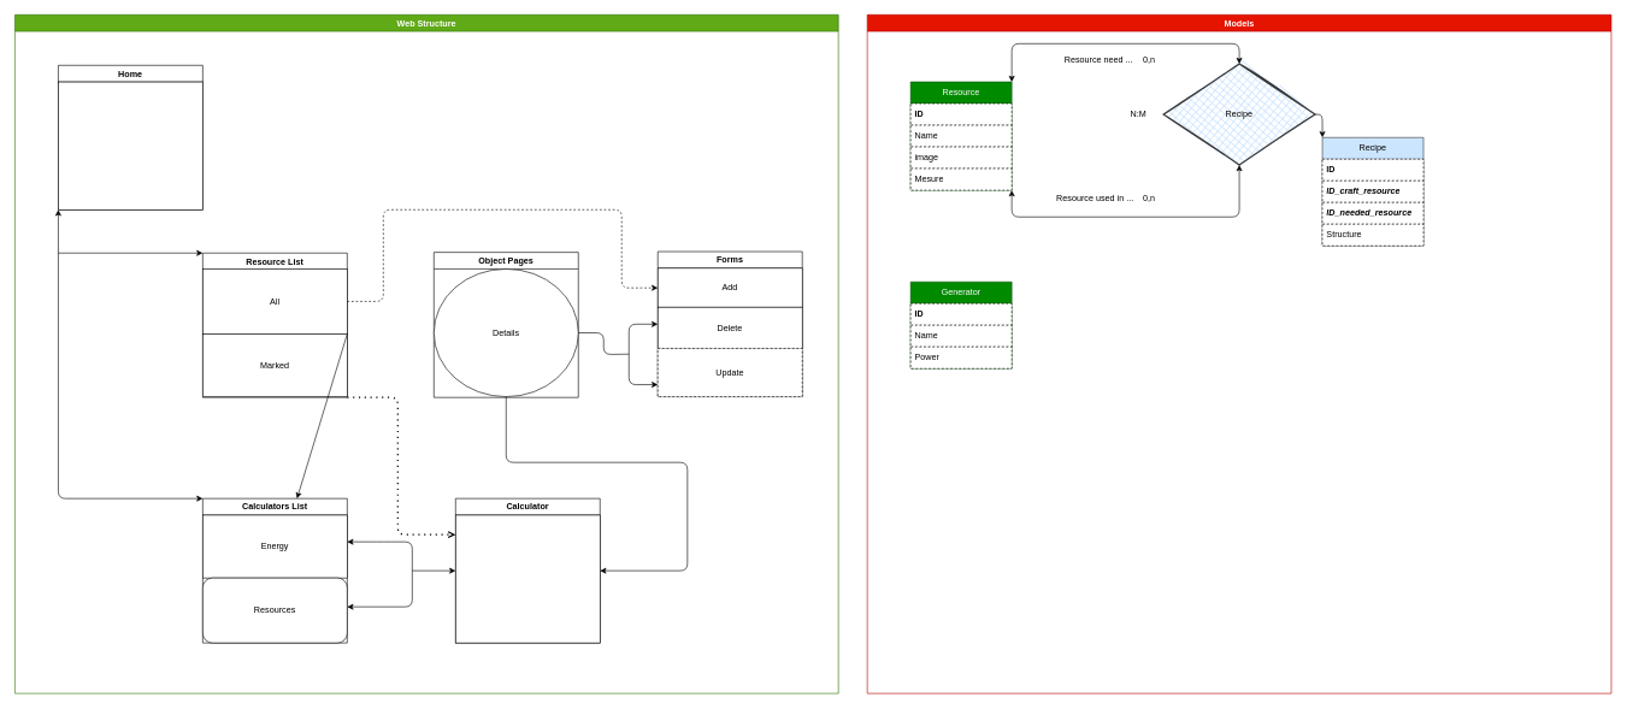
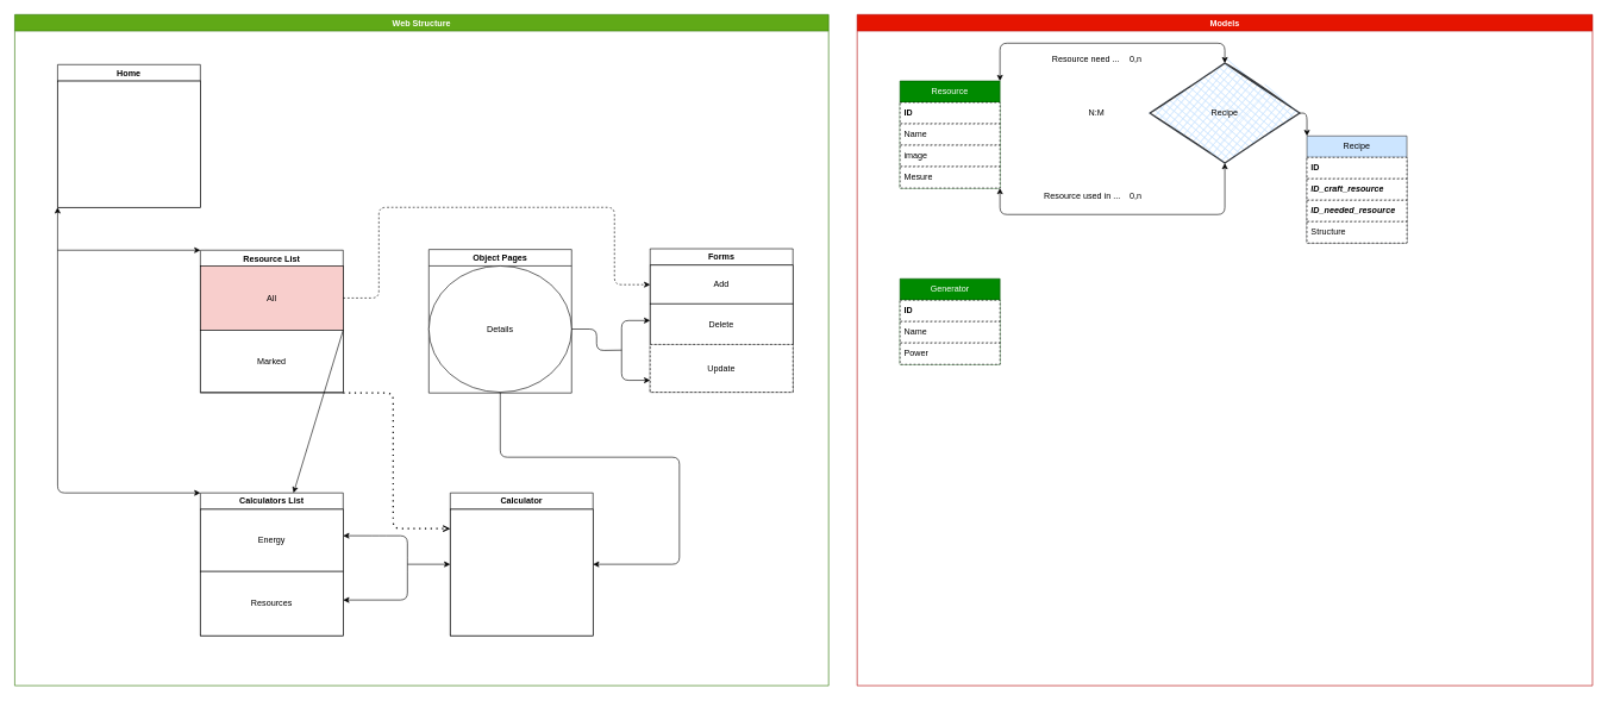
- <mxCell id="45" value="N:M" style="text;html=1;align=center;verticalAlign=middle;resizable=0;points=[];autosize=1;strokeColor=none;fillColor=none;fontColor=light-dark(#000000,#33FF33);" parent="28" vertex="1"><mxGeometry x="350" y="123" width="50" height="30" as="geometry" /></mxCell>
+ <mxCell id="45" value="N:M" style="text;html=1;align=center;verticalAlign=middle;resizable=0;points=[];autosize=1;strokeColor=none;fillColor=none;fontColor=light-dark(#000000,#33FF33);" parent="28" vertex="1"><mxGeometry x="310" y="123" width="50" height="30" as="geometry" /></mxCell>
- <mxCell id="6" value="All" style="rounded=0;whiteSpace=wrap;html=1;" parent="5" vertex="1"><mxGeometry y="22" width="200" height="90" as="geometry" /></mxCell>
+ <mxCell id="6" value="All" style="rounded=0;whiteSpace=wrap;html=1;fillColor=#f8cecc;" parent="5" vertex="1"><mxGeometry y="22" width="200" height="90" as="geometry" /></mxCell>
- <mxCell id="12" value="Resources" style="whiteSpace=wrap;html=1;rounded=1;" parent="2" vertex="1"><mxGeometry x="260" y="780" width="200" height="90" as="geometry" /></mxCell>
+ <mxCell id="12" value="Resources" style="rounded=0;whiteSpace=wrap;html=1;" parent="2" vertex="1"><mxGeometry x="260" y="780" width="200" height="90" as="geometry" /></mxCell>
